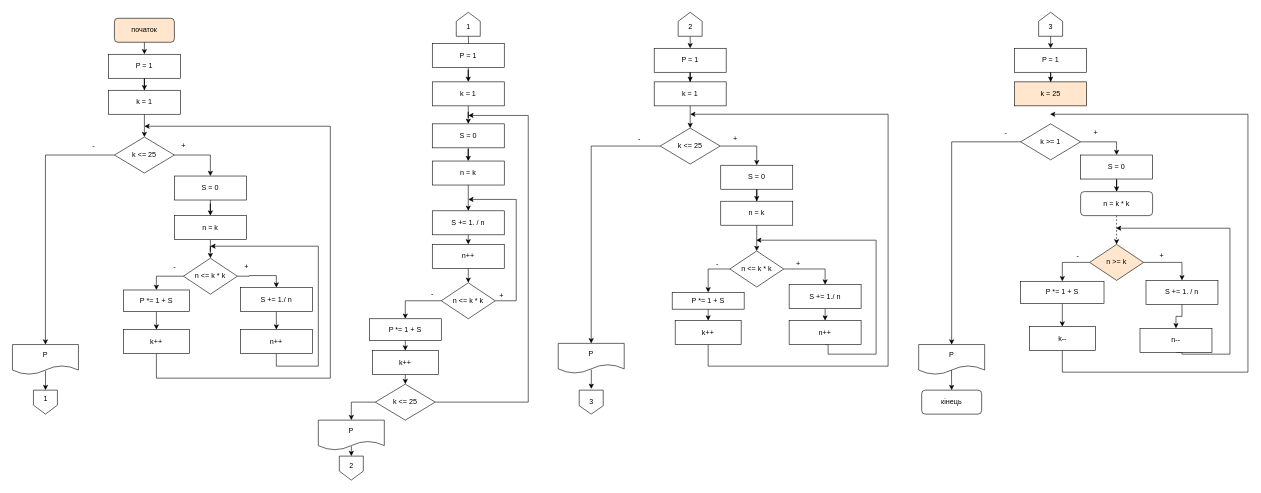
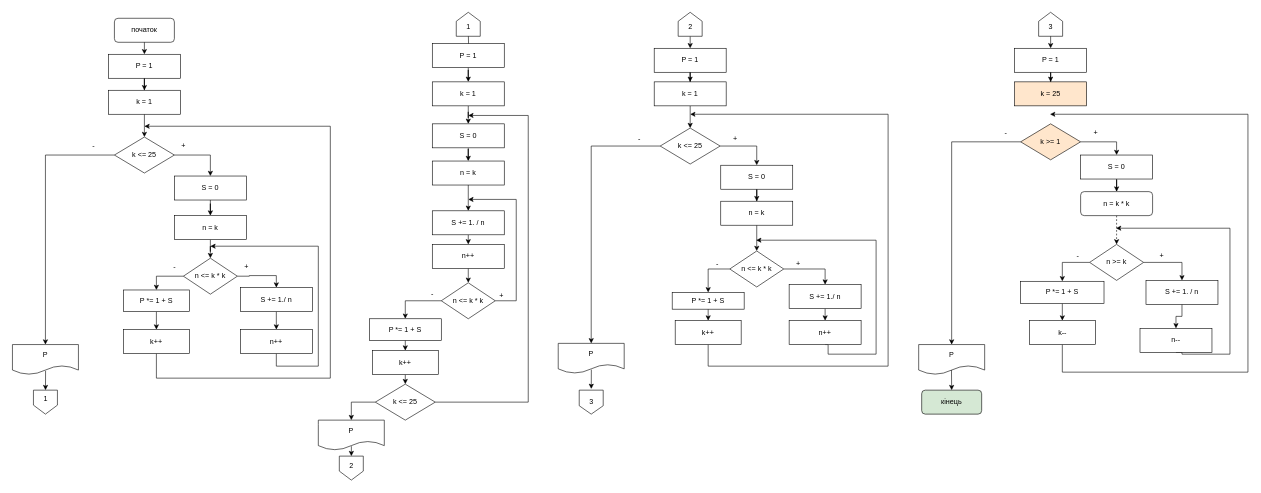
- <mxCell id="81" value="початок" style="rounded=1;whiteSpace=wrap;html=1;fillColor=#ffe6cc;" vertex="1" parent="1"><mxGeometry x="190" y="30" width="100" height="40" as="geometry" /></mxCell>
+ <mxCell id="81" value="початок" style="rounded=1;whiteSpace=wrap;html=1;" vertex="1" parent="1"><mxGeometry x="190" y="30" width="100" height="40" as="geometry" /></mxCell>
- <mxCell id="64" value="k &amp;gt;= 1" style="rhombus;whiteSpace=wrap;html=1;" vertex="1" parent="1"><mxGeometry x="1701" y="206" width="100" height="60" as="geometry" /></mxCell>
+ <mxCell id="64" value="k &amp;gt;= 1" style="rhombus;whiteSpace=wrap;html=1;fillColor=#ffe6cc;" vertex="1" parent="1"><mxGeometry x="1701" y="206" width="100" height="60" as="geometry" /></mxCell>
- <mxCell id="67" value="n &amp;gt;= k" style="rhombus;whiteSpace=wrap;html=1;fillColor=#ffe6cc;" vertex="1" parent="1"><mxGeometry x="1816" y="407" width="90" height="60" as="geometry" /></mxCell>
+ <mxCell id="67" value="n &amp;gt;= k" style="rhombus;whiteSpace=wrap;html=1;" vertex="1" parent="1"><mxGeometry x="1816" y="407" width="90" height="60" as="geometry" /></mxCell>
- <mxCell id="75" value="&lt;div&gt;k--&lt;br&gt;&lt;/div&gt;" style="rounded=0;whiteSpace=wrap;html=1;" vertex="1" parent="1"><mxGeometry x="1715.5" y="544" width="110" height="40" as="geometry" /></mxCell>
+ <mxCell id="75" value="&lt;div&gt;k--&lt;br&gt;&lt;/div&gt;" style="rounded=0;whiteSpace=wrap;html=1;" vertex="1" parent="1"><mxGeometry x="1715.5" y="534" width="110" height="40" as="geometry" /></mxCell>
- <mxCell id="122" value="кінець" style="rounded=1;whiteSpace=wrap;html=1;" vertex="1" parent="1"><mxGeometry x="1536" y="650" width="100" height="40" as="geometry" /></mxCell>
+ <mxCell id="122" value="кінець" style="rounded=1;whiteSpace=wrap;html=1;fillColor=#d5e8d4;" vertex="1" parent="1"><mxGeometry x="1536" y="650" width="100" height="40" as="geometry" /></mxCell>
